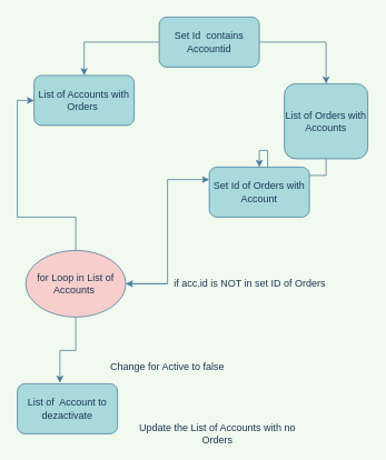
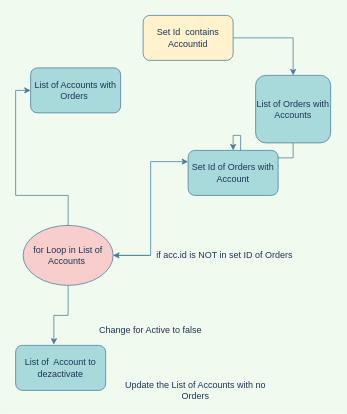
- <mxCell id="5" value="Set Id&amp;nbsp; contains Accountid" style="rounded=1;whiteSpace=wrap;html=1;fillColor=#A8DADC;strokeColor=#457B9D;fontColor=#1D3557;" parent="1" vertex="1"><mxGeometry x="190" y="20" width="120" height="60" as="geometry" /></mxCell>
+ <mxCell id="5" value="Set Id&amp;nbsp; contains Accountid" style="rounded=1;whiteSpace=wrap;html=1;fillColor=#fff2cc;strokeColor=#457B9D;fontColor=#1D3557;" parent="1" vertex="1"><mxGeometry x="190" y="20" width="120" height="60" as="geometry" /></mxCell>
- <mxCell id="3" value="" style="edgeStyle=orthogonalEdgeStyle;rounded=0;orthogonalLoop=1;jettySize=auto;html=1;strokeColor=#457B9D;fontColor=#1D3557;labelBackgroundColor=#F1FAEE;" parent="1" source="5" target="6" edge="1"><mxGeometry relative="1" as="geometry" /></mxCell>
